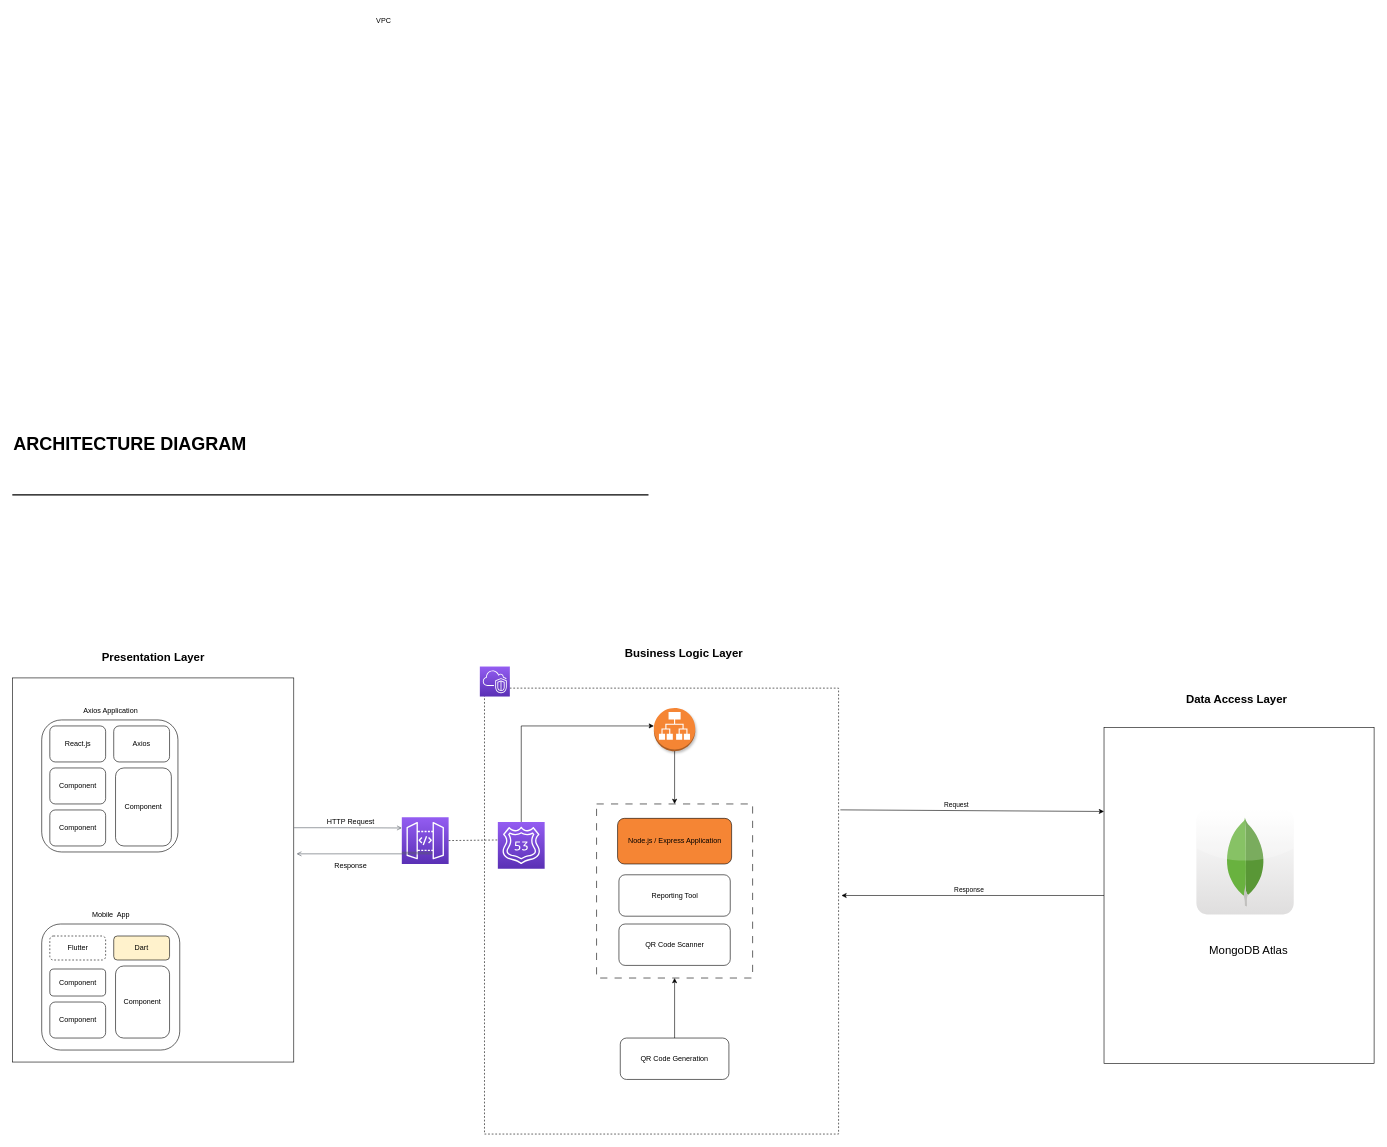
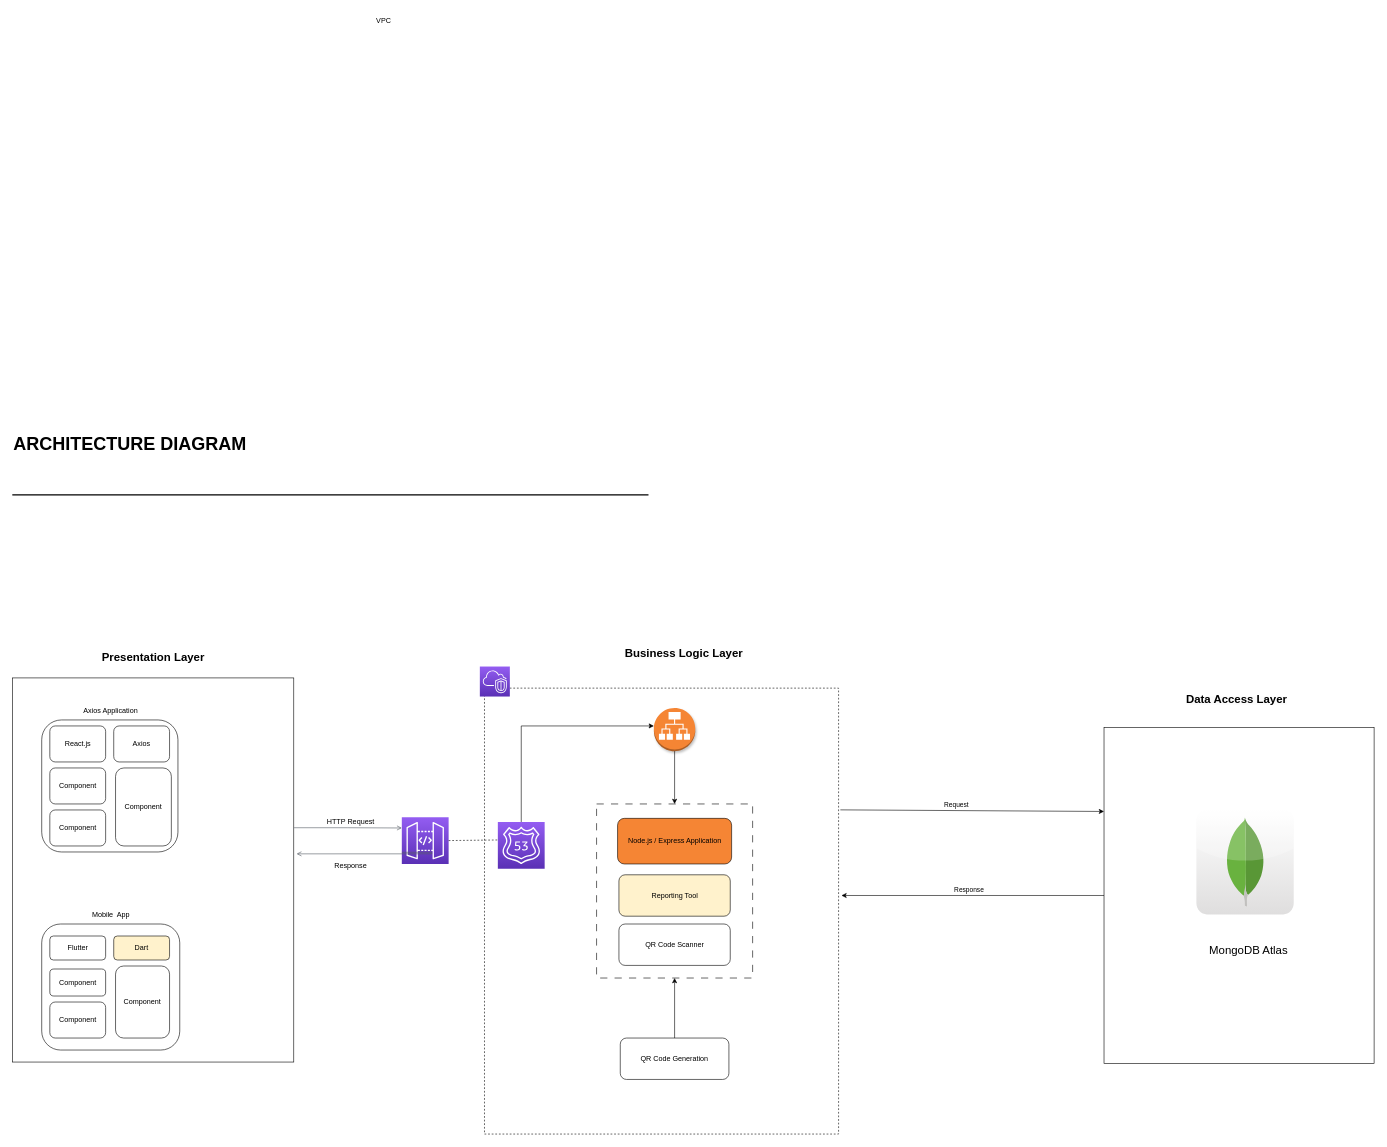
- <mxCell id="39" value="Reporting Tool" style="rounded=1;whiteSpace=wrap;html=1;" vertex="1" parent="1"><mxGeometry x="1030.75" y="1457" width="185.5" height="69" as="geometry" /></mxCell>
+ <mxCell id="39" value="Reporting Tool" style="rounded=1;whiteSpace=wrap;html=1;fillColor=#fff2cc;" vertex="1" parent="1"><mxGeometry x="1030.75" y="1457" width="185.5" height="69" as="geometry" /></mxCell>
- <mxCell id="16" value="Flutter" style="rounded=1;whiteSpace=wrap;html=1;dashed=1;" parent="1" vertex="1"><mxGeometry x="82.5" y="1559" width="93" height="40" as="geometry" /></mxCell>
+ <mxCell id="16" value="Flutter" style="rounded=1;whiteSpace=wrap;html=1;" parent="1" vertex="1"><mxGeometry x="82.5" y="1559" width="93" height="40" as="geometry" /></mxCell>
